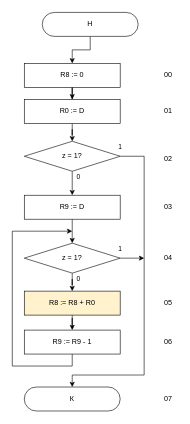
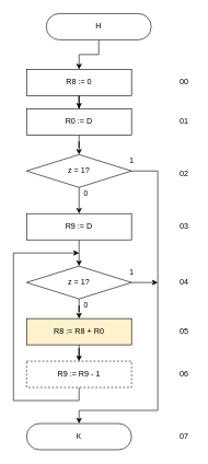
- <mxCell id="19" value="R9 := R9 - 1" style="rounded=0;whiteSpace=wrap;html=1;" parent="1" vertex="1"><mxGeometry x="40" y="550" width="160" height="40" as="geometry" /></mxCell>
+ <mxCell id="19" value="R9 := R9 - 1" style="rounded=0;whiteSpace=wrap;html=1;dashed=1;" parent="1" vertex="1"><mxGeometry x="40" y="550" width="160" height="40" as="geometry" /></mxCell>
